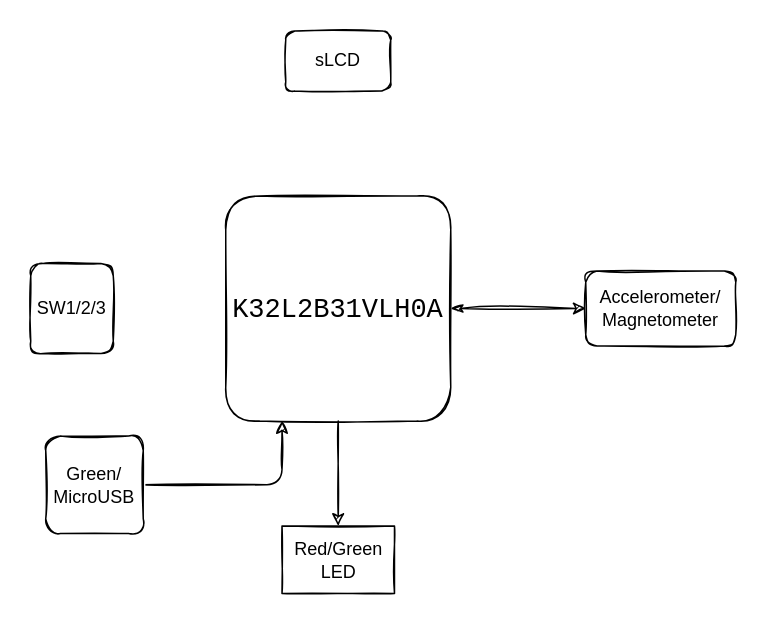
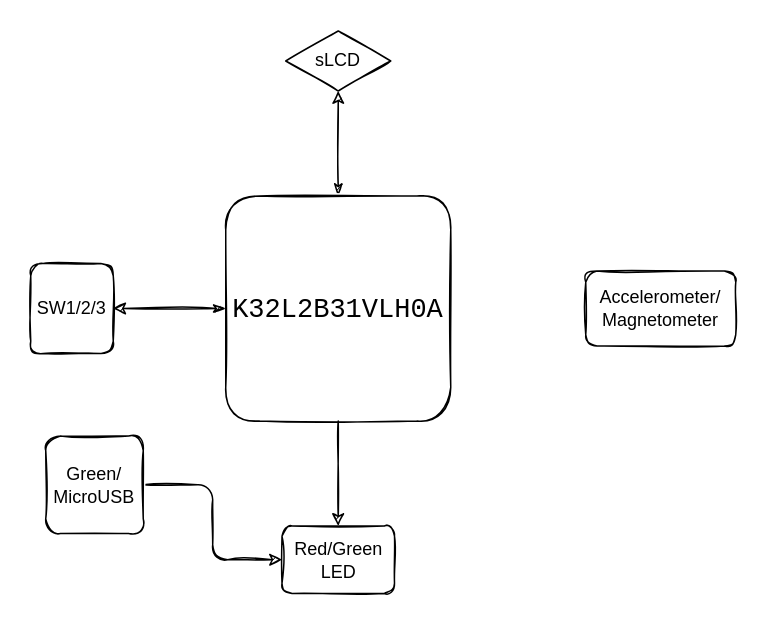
- <mxCell id="7" value="sLCD" style="whiteSpace=wrap;html=1;sketch=1;rounded=1;" vertex="1" parent="1"><mxGeometry x="190" y="20" width="70" height="40" as="geometry" /></mxCell>
+ <mxCell id="7" value="sLCD" style="rhombus;whiteSpace=wrap;html=1;sketch=1;" vertex="1" parent="1"><mxGeometry x="190" y="20" width="70" height="40" as="geometry" /></mxCell>
+ <mxCell id="3" value="" style="edgeStyle=orthogonalEdgeStyle;rounded=1;orthogonalLoop=1;jettySize=auto;html=1;startArrow=classicThin;startFill=1;sketch=1;" edge="1" parent="1" source="5" target="7"><mxGeometry relative="1" as="geometry" /></mxCell>
- <mxCell id="2" value="" style="edgeStyle=orthogonalEdgeStyle;rounded=1;orthogonalLoop=1;jettySize=auto;html=1;startArrow=classicThin;startFill=1;sketch=1;" edge="1" parent="1" source="5" target="6"><mxGeometry relative="1" as="geometry" /></mxCell>
+ <mxCell id="2" value="" style="edgeStyle=orthogonalEdgeStyle;rounded=1;orthogonalLoop=1;jettySize=auto;html=1;startArrow=classicThin;startFill=1;sketch=1;" edge="1" parent="1" source="5" target="9"><mxGeometry relative="1" as="geometry" /></mxCell>
- <mxCell id="10" value="" style="edgeStyle=orthogonalEdgeStyle;rounded=1;orthogonalLoop=1;jettySize=auto;html=1;startArrow=none;startFill=0;entryX=0.25;entryY=1;entryDx=0;entryDy=0;sketch=1;" edge="1" parent="1" source="11" target="5"><mxGeometry relative="1" as="geometry" /></mxCell>
+ <mxCell id="10" value="" style="edgeStyle=orthogonalEdgeStyle;rounded=1;orthogonalLoop=1;jettySize=auto;html=1;startArrow=none;startFill=0;sketch=1;" edge="1" parent="1" source="11" target="8"><mxGeometry relative="1" as="geometry" /></mxCell>
- <mxCell id="8" value="Red/Green&lt;br&gt;LED" style="whiteSpace=wrap;html=1;sketch=1;rounded=0;" vertex="1" parent="1"><mxGeometry x="187.5" y="350" width="75" height="45" as="geometry" /></mxCell>
+ <mxCell id="8" value="Red/Green&lt;br&gt;LED" style="whiteSpace=wrap;html=1;sketch=1;rounded=1;" vertex="1" parent="1"><mxGeometry x="187.5" y="350" width="75" height="45" as="geometry" /></mxCell>
